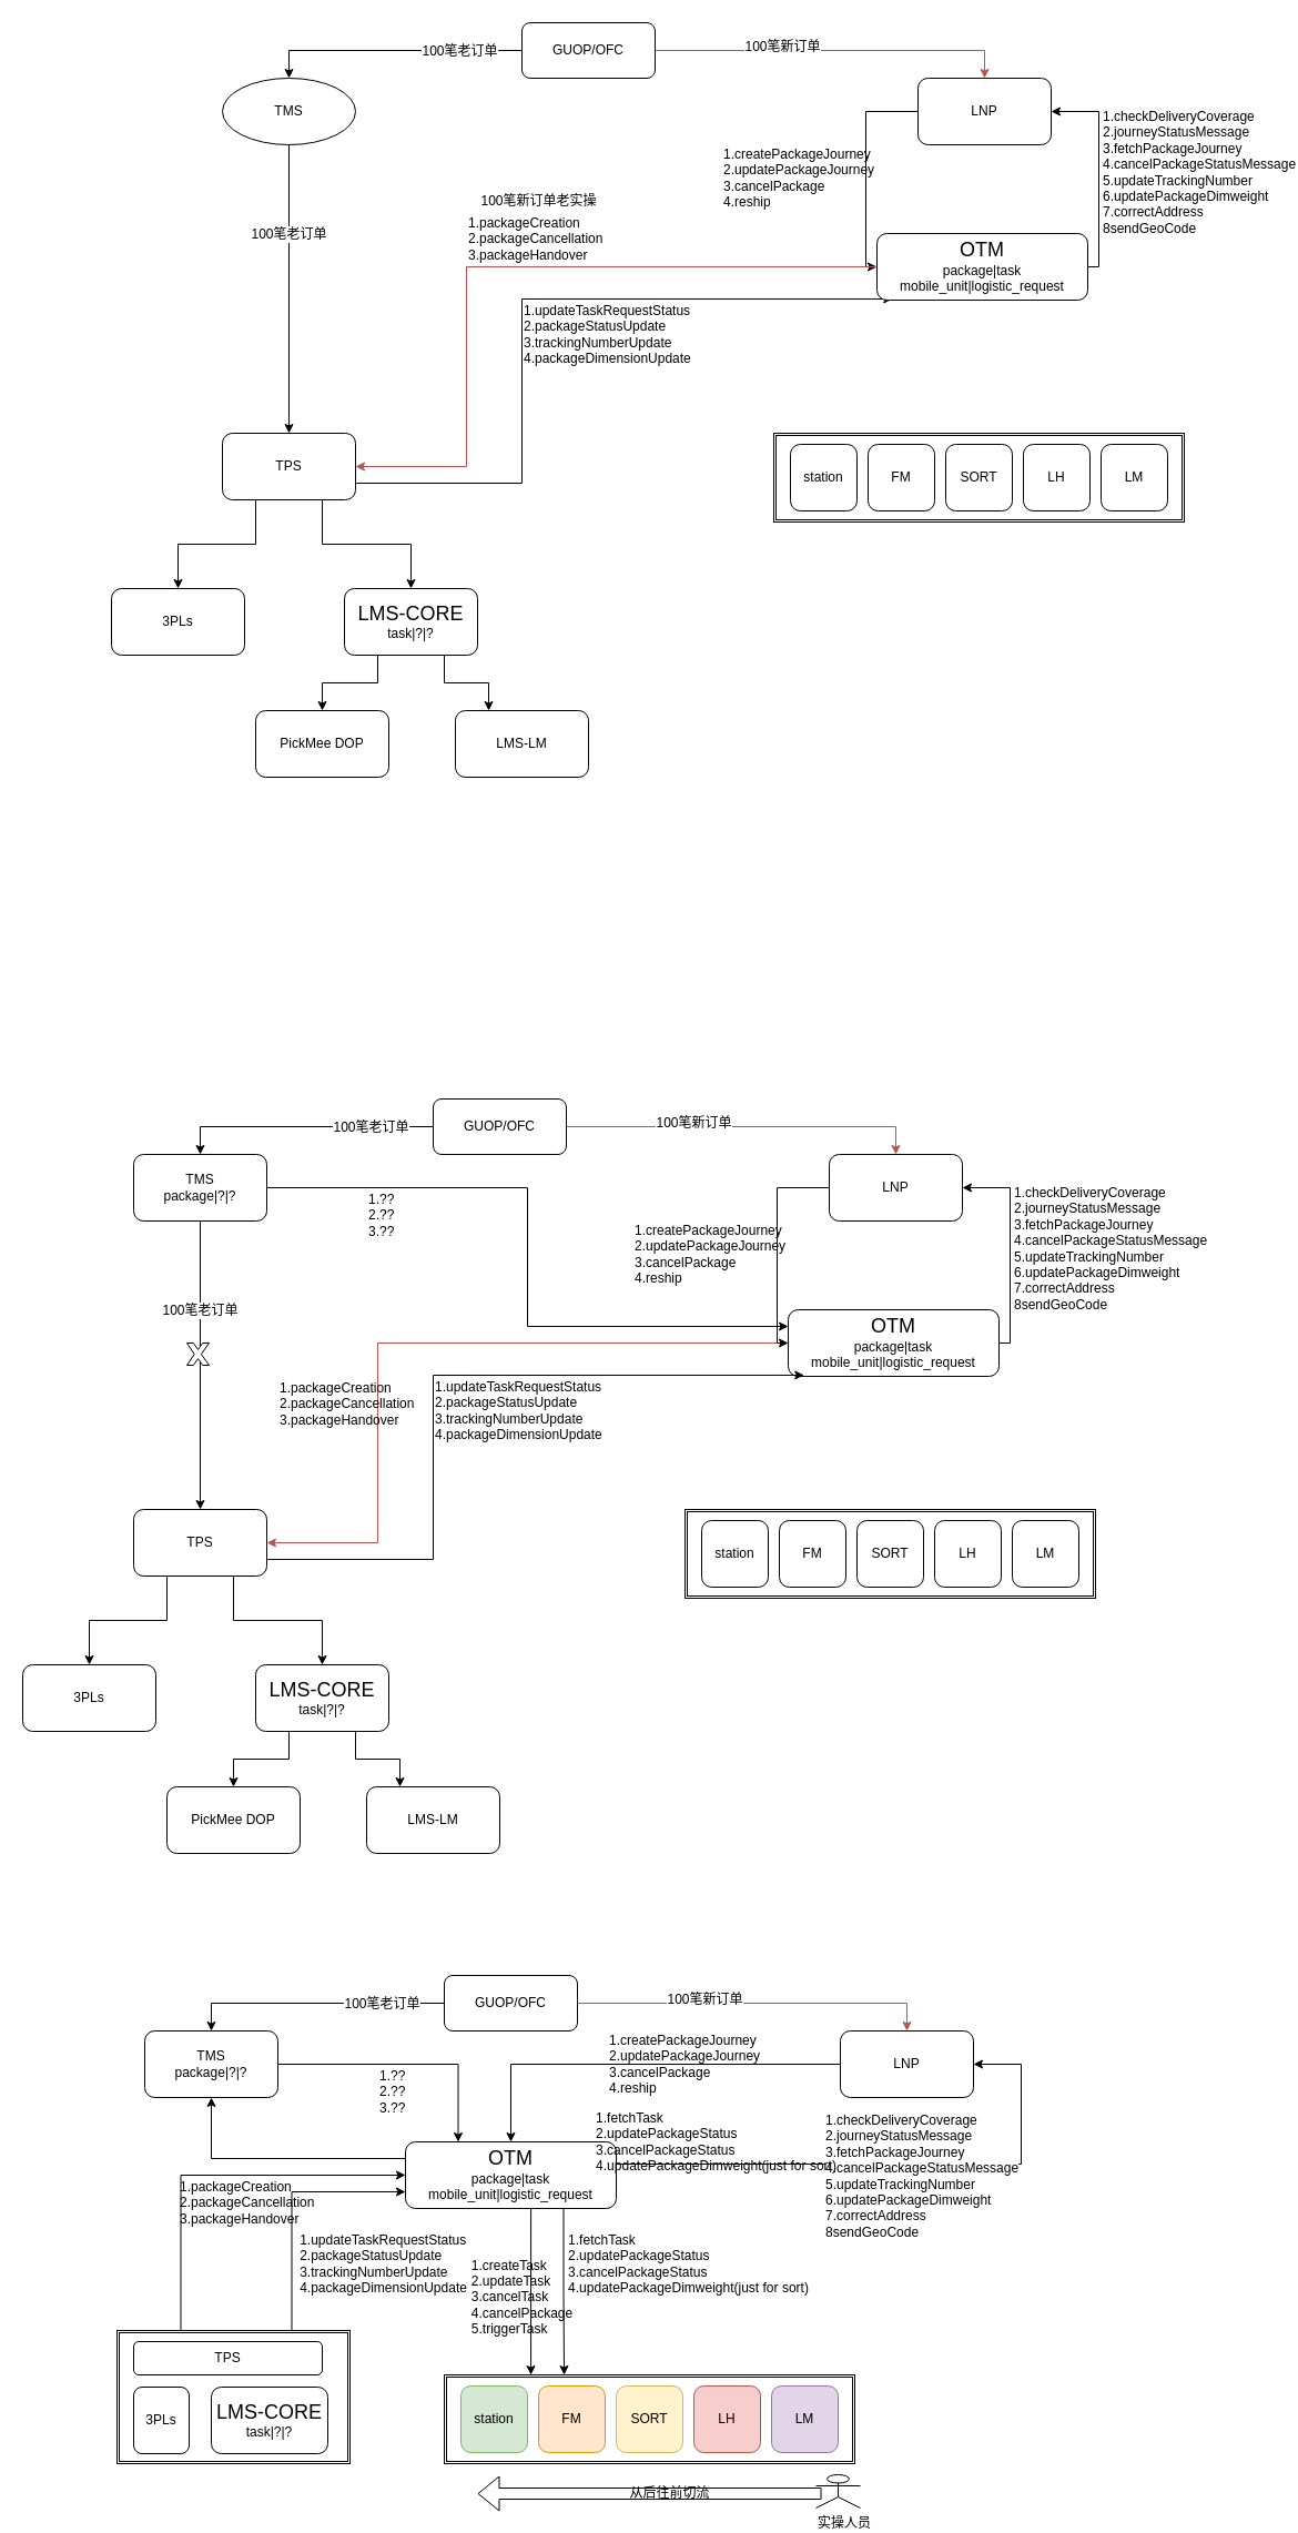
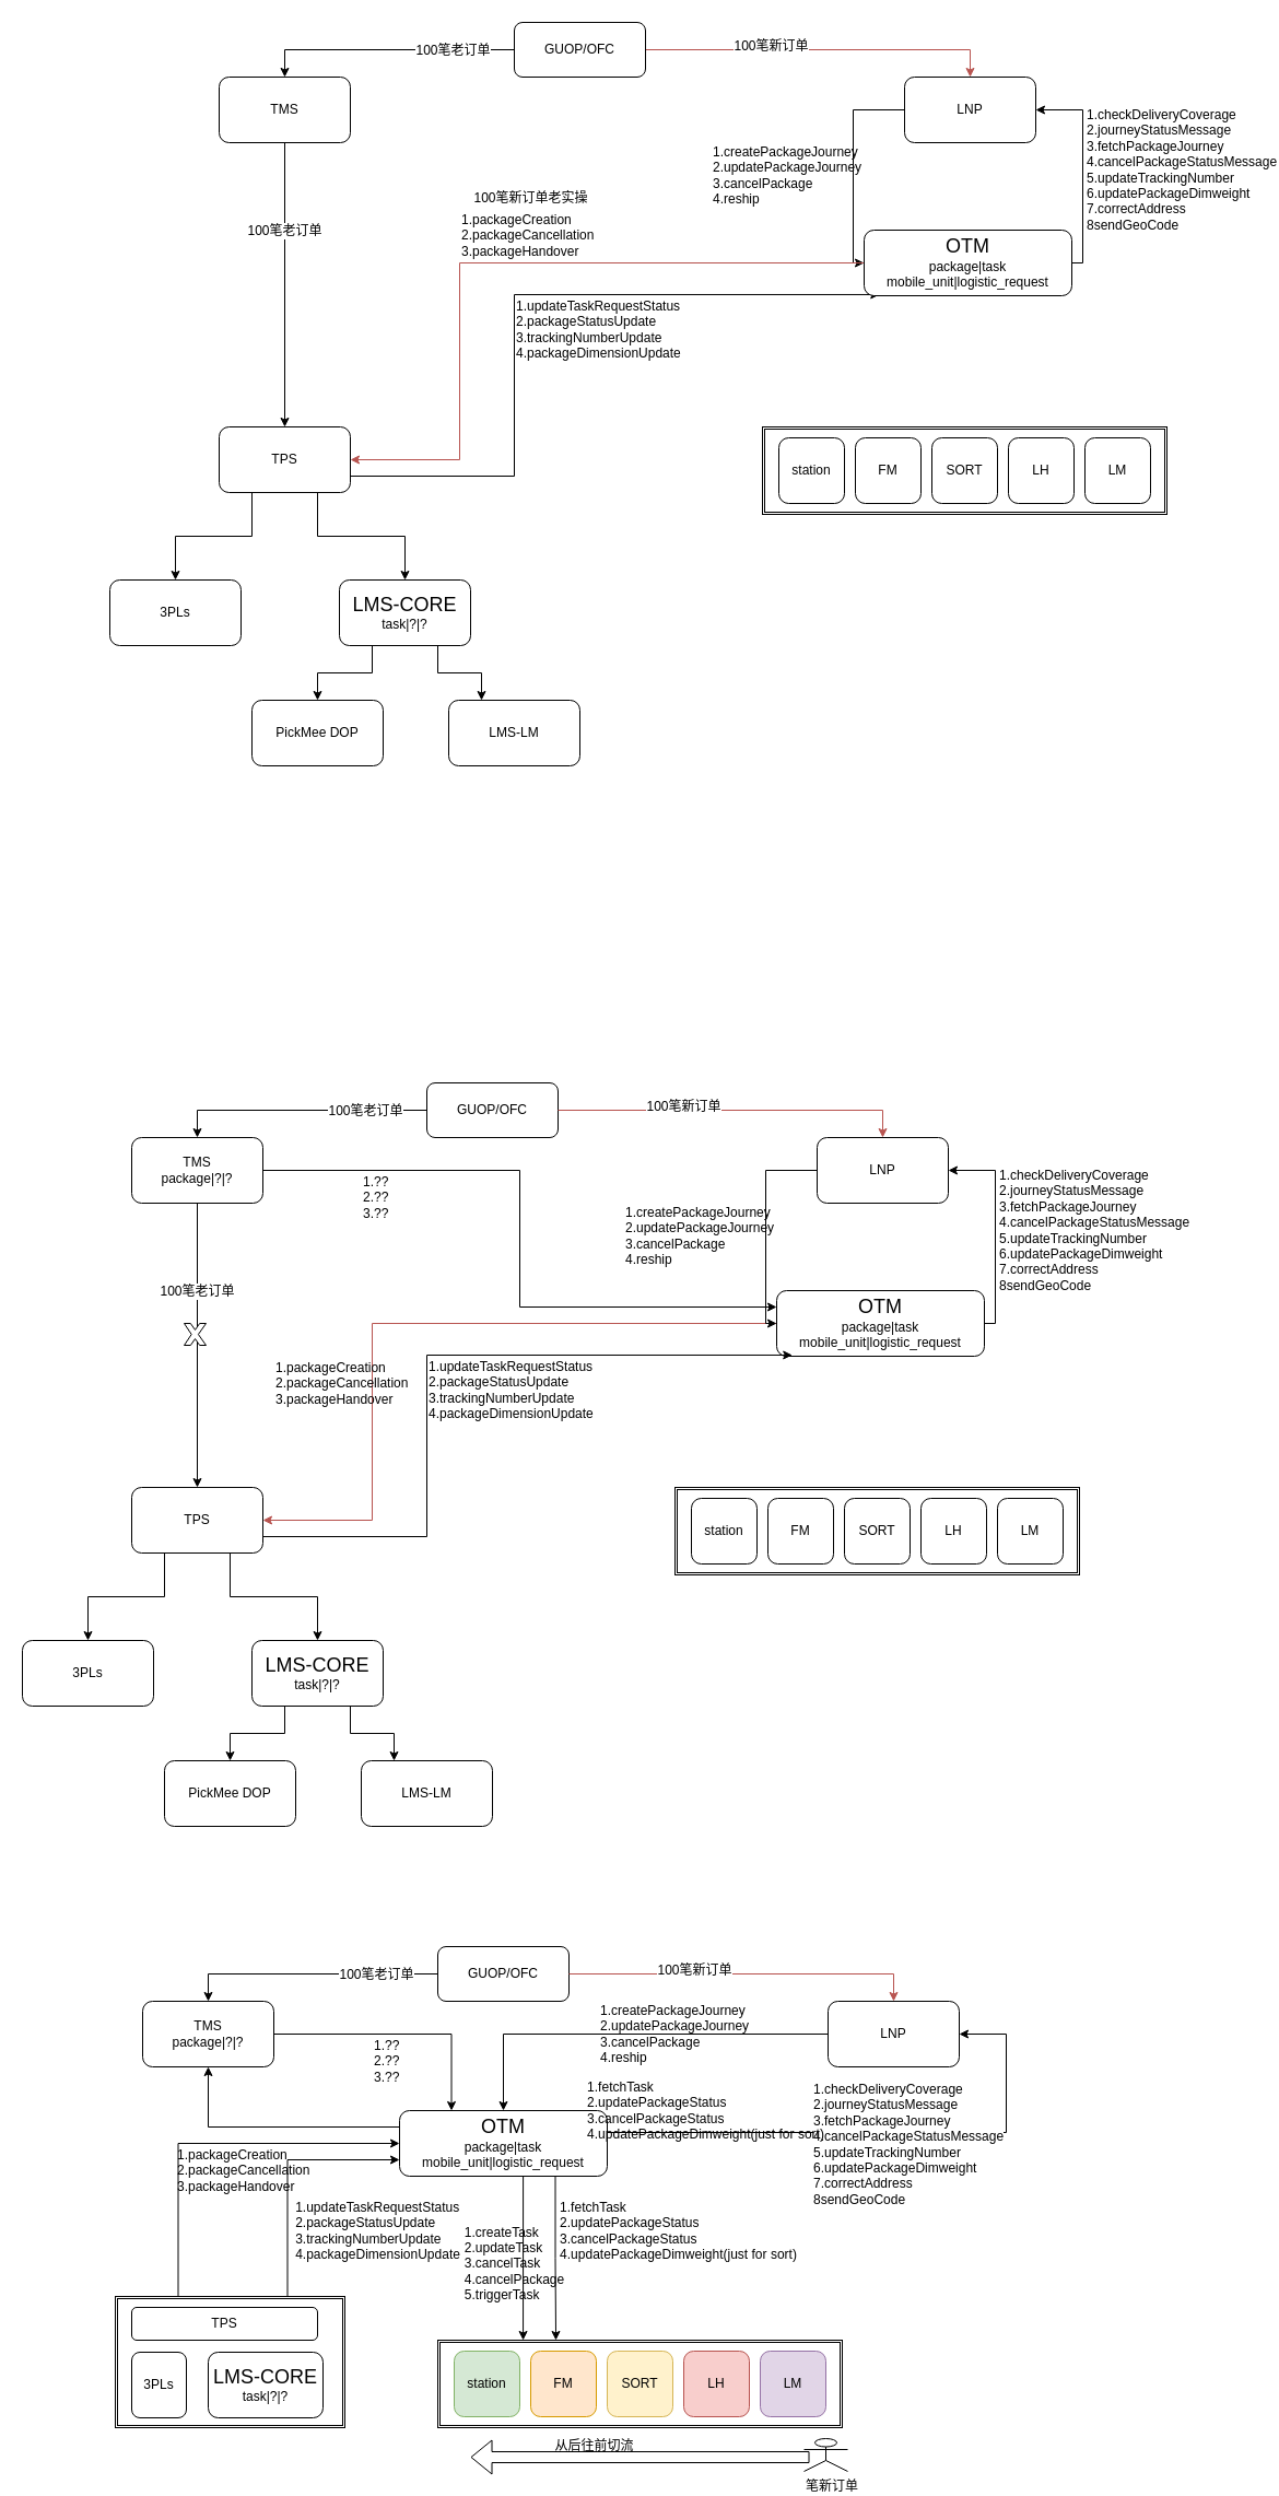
- <mxCell id="9" value="TMS" style="ellipse;whiteSpace=wrap;html=1;" vertex="1" parent="1"><mxGeometry x="200" y="70" width="120" height="60" as="geometry" /></mxCell>
+ <mxCell id="9" value="TMS" style="rounded=1;whiteSpace=wrap;html=1;" vertex="1" parent="1"><mxGeometry x="200" y="70" width="120" height="60" as="geometry" /></mxCell>
- <mxCell id="112" value="从后往前切流" style="text;html=1;align=center;verticalAlign=middle;resizable=0;points=[];autosize=1;" vertex="1" parent="1"><mxGeometry x="558" y="2237" width="90" height="20" as="geometry" /></mxCell>
+ <mxCell id="112" value="从后往前切流" style="text;html=1;align=center;verticalAlign=middle;resizable=0;points=[];autosize=1;" vertex="1" parent="1"><mxGeometry x="498" y="2227" width="90" height="20" as="geometry" /></mxCell>
- <mxCell id="110" value="实操人员" style="shape=umlActor;verticalLabelPosition=bottom;labelBackgroundColor=#ffffff;verticalAlign=top;html=1;outlineConnect=0;align=left;" vertex="1" parent="1"><mxGeometry x="735" y="2230" width="40" height="30" as="geometry" /></mxCell>
+ <mxCell id="110" value="笔新订单" style="shape=umlActor;verticalLabelPosition=bottom;labelBackgroundColor=#ffffff;verticalAlign=top;html=1;outlineConnect=0;align=left;" vertex="1" parent="1"><mxGeometry x="735" y="2230" width="40" height="30" as="geometry" /></mxCell>
